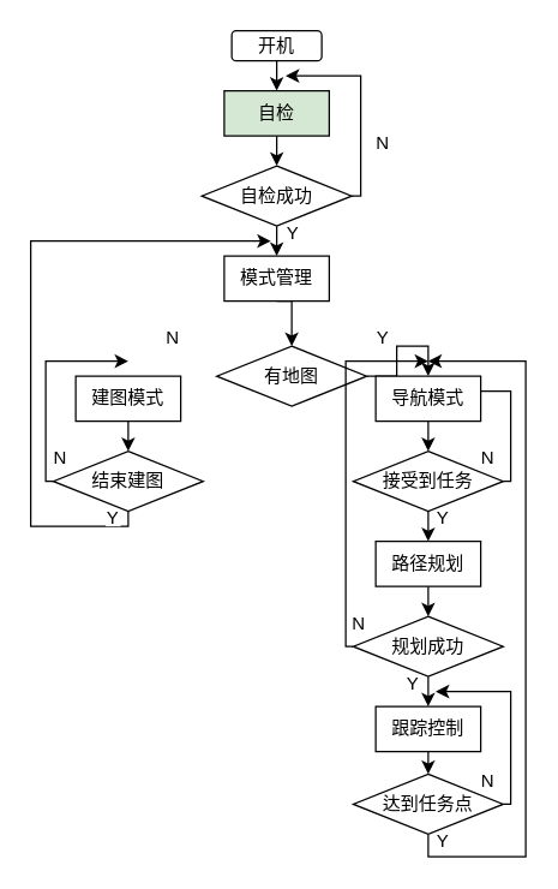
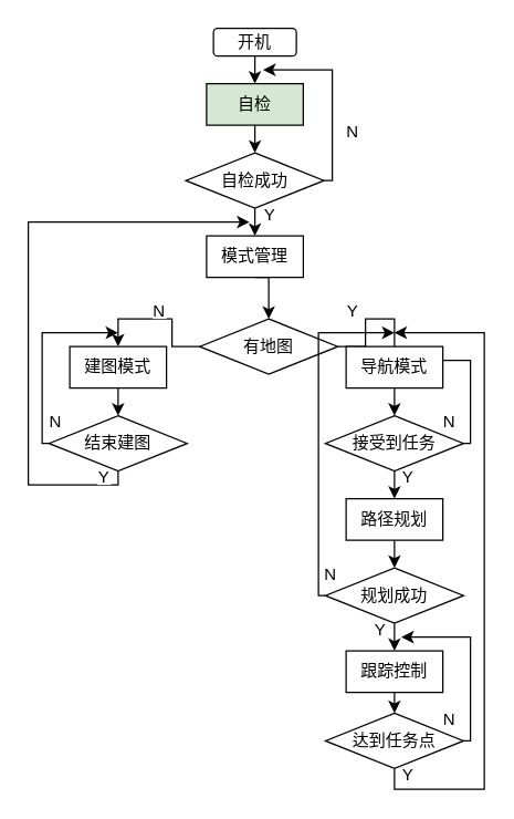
+ <mxCell id="11" style="edgeStyle=orthogonalEdgeStyle;rounded=0;orthogonalLoop=1;jettySize=auto;html=1;exitX=0;exitY=0.5;exitDx=0;exitDy=0;entryX=0.5;entryY=0;entryDx=0;entryDy=0;" edge="1" parent="1" source="13" target="44"><mxGeometry relative="1" as="geometry" /></mxCell>
- <mxCell id="12" style="edgeStyle=orthogonalEdgeStyle;rounded=0;orthogonalLoop=1;jettySize=auto;html=1;exitX=1;exitY=0.5;exitDx=0;exitDy=0;entryX=0.5;entryY=0;entryDx=0;entryDy=0;" edge="1" parent="1" source="13" target="45"><mxGeometry relative="1" as="geometry" /></mxCell>
+ <mxCell id="12" style="edgeStyle=orthogonalEdgeStyle;rounded=0;orthogonalLoop=1;jettySize=auto;html=1;exitX=1;exitY=0.5;exitDx=0;exitDy=0;entryX=0.5;entryY=0;entryDx=0;entryDy=0;endArrow=none;" edge="1" parent="1" source="13" target="45"><mxGeometry relative="1" as="geometry" /></mxCell>
